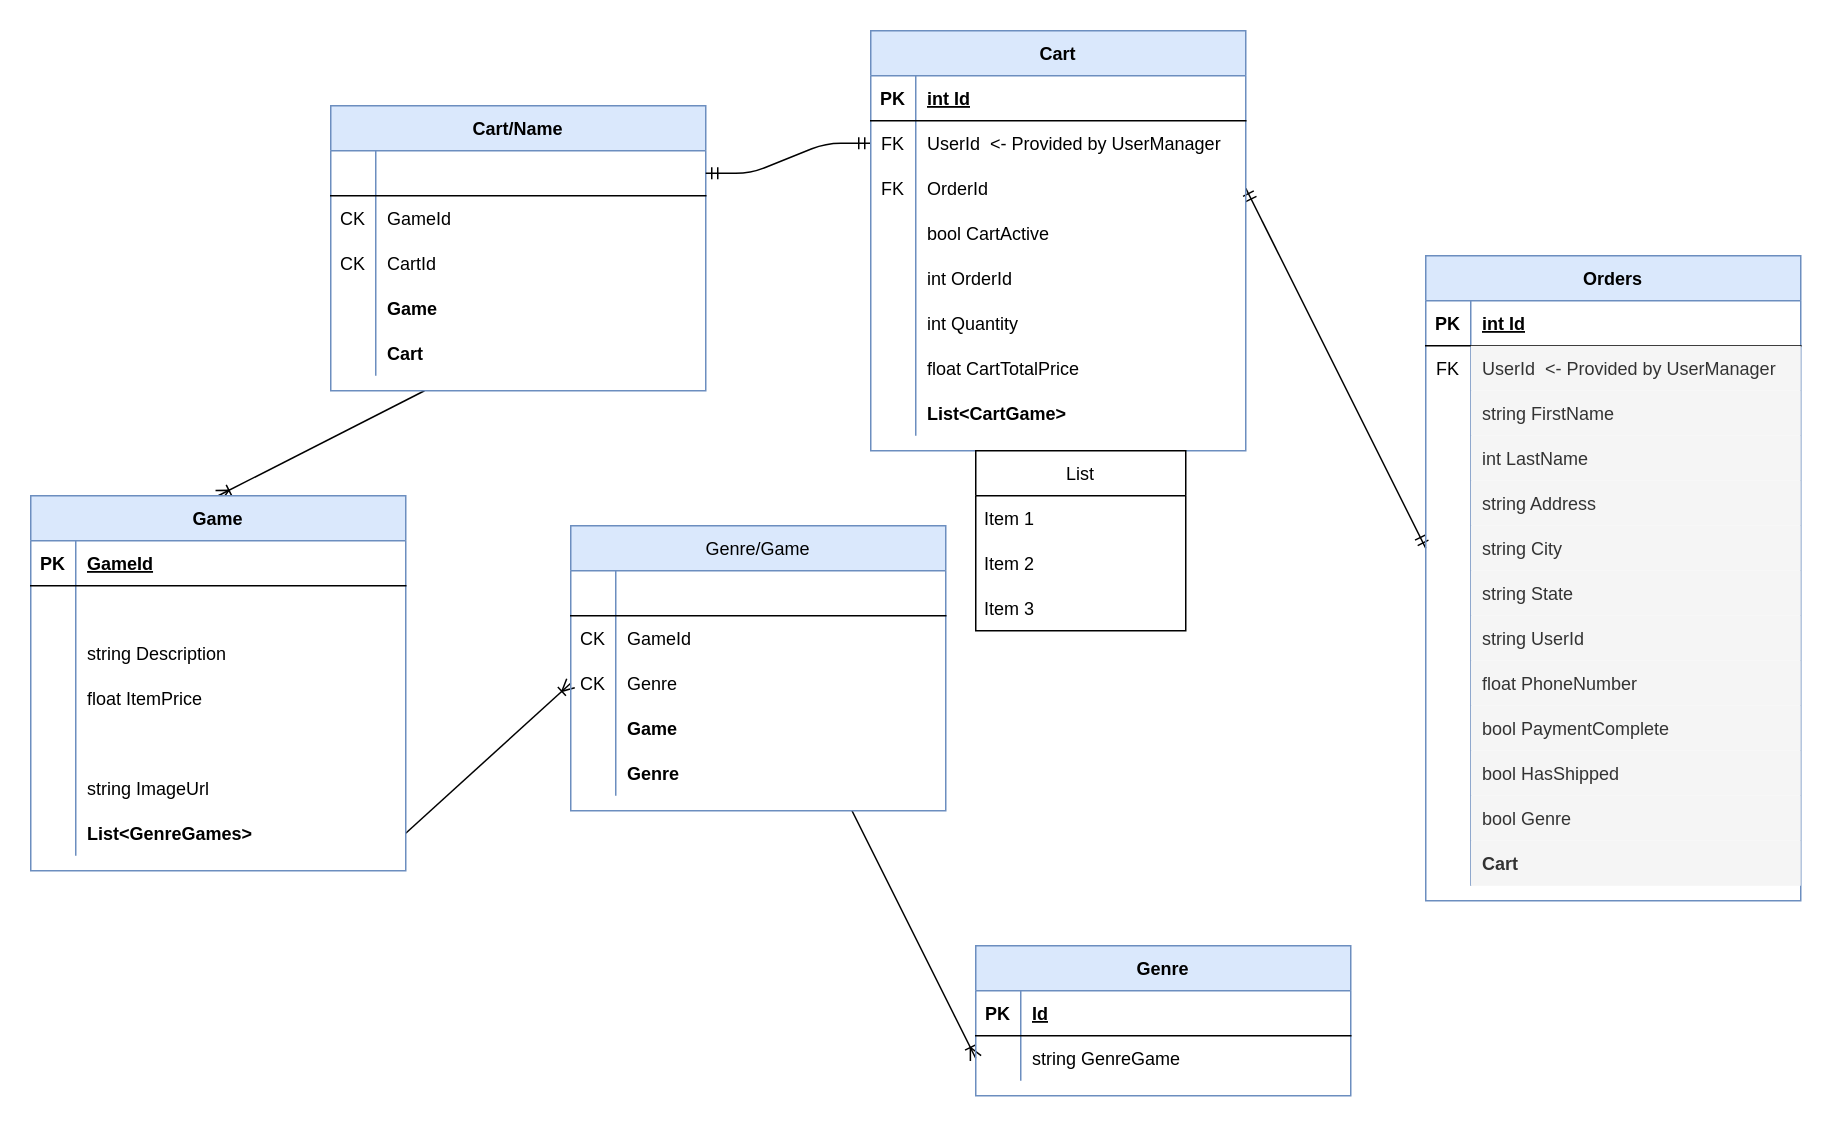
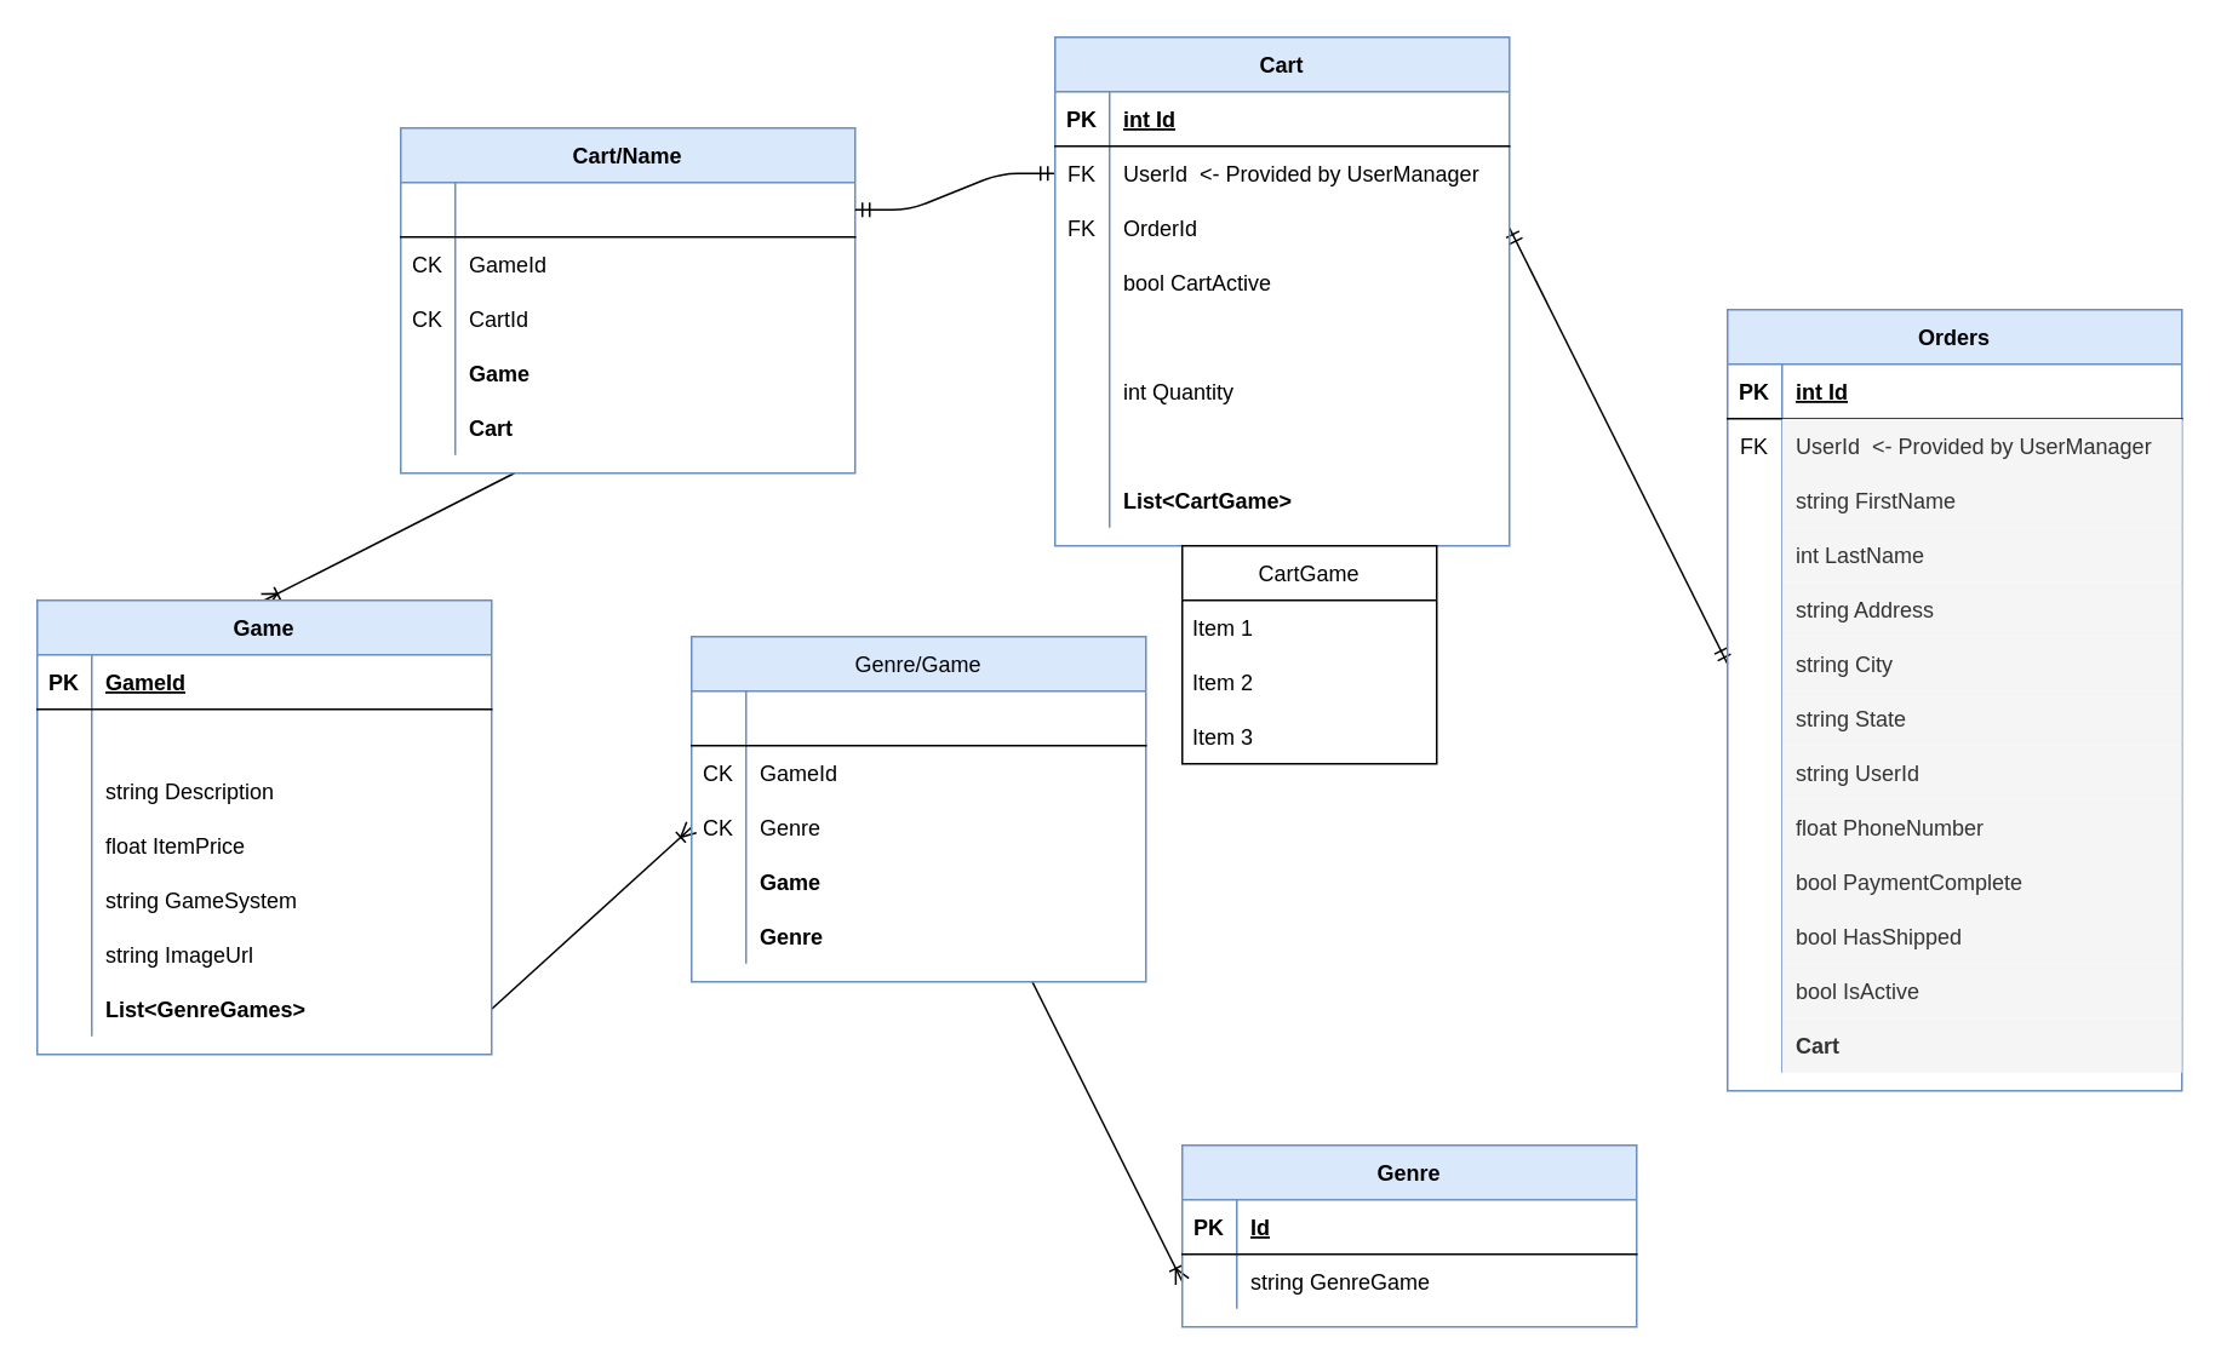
- <mxCell id="78" value="int OrderId" style="shape=partialRectangle;overflow=hidden;connectable=0;fillColor=none;top=0;left=0;bottom=0;right=0;align=left;spacingLeft=6;fontStyle=0" parent="76" vertex="1"><mxGeometry x="30" width="220" height="30" as="geometry" /></mxCell>
- <mxCell id="84" value="float CartTotalPrice" style="shape=partialRectangle;overflow=hidden;connectable=0;fillColor=none;top=0;left=0;bottom=0;right=0;align=left;spacingLeft=6;fontStyle=0" parent="82" vertex="1"><mxGeometry x="30" width="220" height="30" as="geometry" /></mxCell>
- <mxCell id="132" value="List" style="swimlane;fontStyle=0;childLayout=stackLayout;horizontal=1;startSize=30;horizontalStack=0;resizeParent=1;resizeParentMax=0;resizeLast=0;collapsible=1;marginBottom=0;" vertex="1" parent="1"><mxGeometry x="650" y="300" width="140" height="120" as="geometry" /></mxCell>
+ <mxCell id="132" value="CartGame" style="swimlane;fontStyle=0;childLayout=stackLayout;horizontal=1;startSize=30;horizontalStack=0;resizeParent=1;resizeParentMax=0;resizeLast=0;collapsible=1;marginBottom=0;" vertex="1" parent="1"><mxGeometry x="650" y="300" width="140" height="120" as="geometry" /></mxCell>
+ <mxCell id="125" value="string GameSystem" style="shape=partialRectangle;overflow=hidden;connectable=0;fillColor=none;top=0;left=0;bottom=0;right=0;align=left;spacingLeft=6;fontStyle=0" parent="123" vertex="1"><mxGeometry x="30" width="220" height="30" as="geometry" /></mxCell>
- <mxCell id="59" value="bool Genre" style="shape=partialRectangle;overflow=hidden;connectable=0;fillColor=#f5f5f5;top=0;left=0;bottom=0;right=0;align=left;spacingLeft=6;fontStyle=0;strokeColor=#666666;fontColor=#333333;" parent="57" vertex="1"><mxGeometry x="30" width="220" height="30" as="geometry" /></mxCell>
+ <mxCell id="59" value="bool IsActive" style="shape=partialRectangle;overflow=hidden;connectable=0;fillColor=#f5f5f5;top=0;left=0;bottom=0;right=0;align=left;spacingLeft=6;fontStyle=0;strokeColor=#666666;fontColor=#333333;" parent="57" vertex="1"><mxGeometry x="30" width="220" height="30" as="geometry" /></mxCell>
